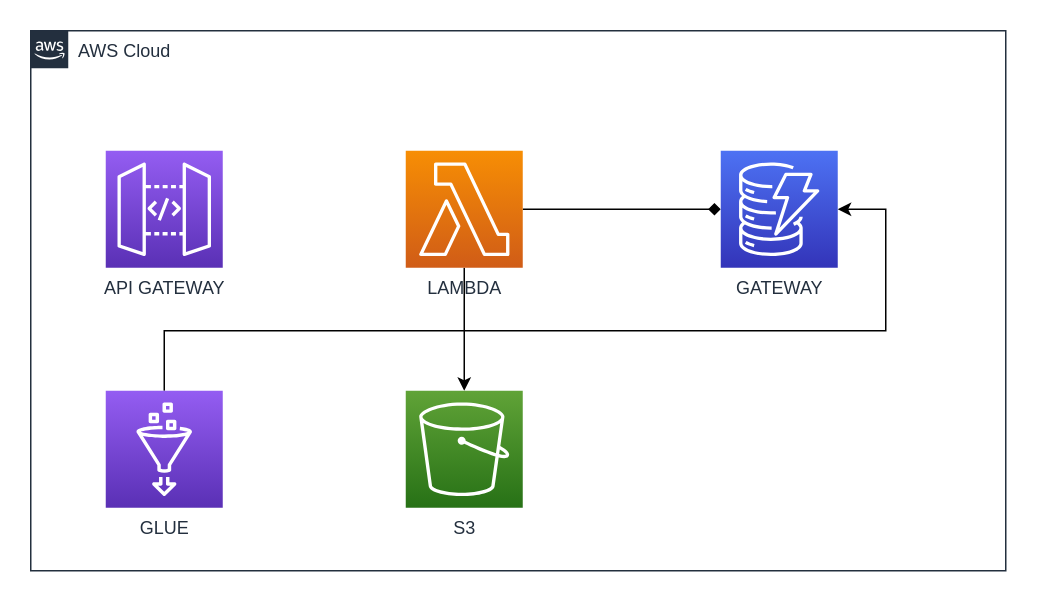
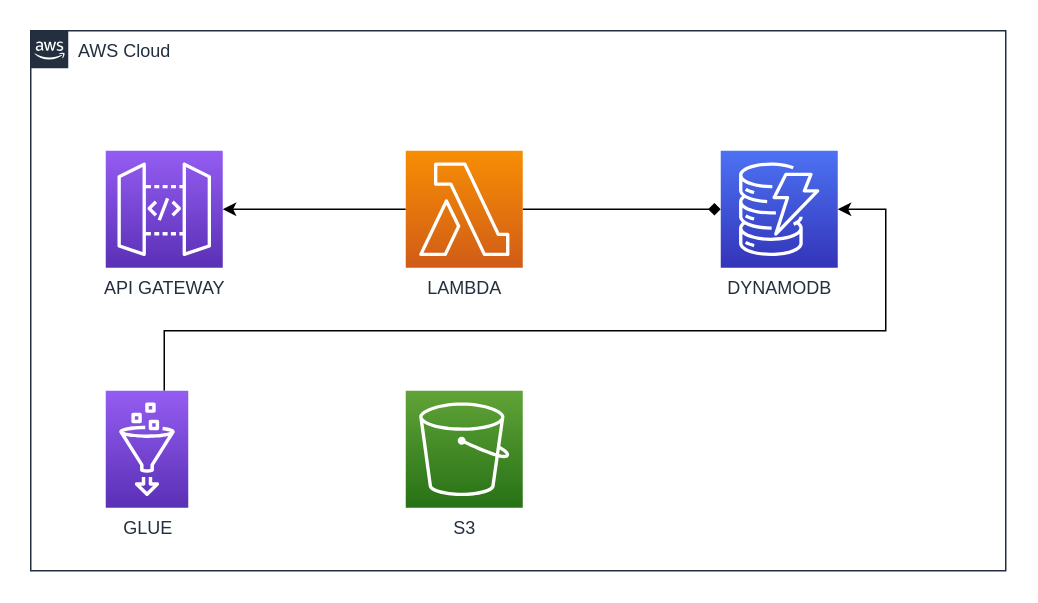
- <mxCell id="7" value="GATEWAY" style="sketch=0;points=[[0,0,0],[0.25,0,0],[0.5,0,0],[0.75,0,0],[1,0,0],[0,1,0],[0.25,1,0],[0.5,1,0],[0.75,1,0],[1,1,0],[0,0.25,0],[0,0.5,0],[0,0.75,0],[1,0.25,0],[1,0.5,0],[1,0.75,0]];outlineConnect=0;fontColor=#232F3E;gradientColor=#4D72F3;gradientDirection=north;fillColor=#3334B9;strokeColor=#ffffff;dashed=0;verticalLabelPosition=bottom;verticalAlign=top;align=center;html=1;fontSize=12;fontStyle=0;aspect=fixed;shape=mxgraph.aws4.resourceIcon;resIcon=mxgraph.aws4.dynamodb;" vertex="1" parent="2"><mxGeometry x="460" y="80" width="78" height="78" as="geometry" /></mxCell>
+ <mxCell id="7" value="DYNAMODB" style="sketch=0;points=[[0,0,0],[0.25,0,0],[0.5,0,0],[0.75,0,0],[1,0,0],[0,1,0],[0.25,1,0],[0.5,1,0],[0.75,1,0],[1,1,0],[0,0.25,0],[0,0.5,0],[0,0.75,0],[1,0.25,0],[1,0.5,0],[1,0.75,0]];outlineConnect=0;fontColor=#232F3E;gradientColor=#4D72F3;gradientDirection=north;fillColor=#3334B9;strokeColor=#ffffff;dashed=0;verticalLabelPosition=bottom;verticalAlign=top;align=center;html=1;fontSize=12;fontStyle=0;aspect=fixed;shape=mxgraph.aws4.resourceIcon;resIcon=mxgraph.aws4.dynamodb;" vertex="1" parent="2"><mxGeometry x="460" y="80" width="78" height="78" as="geometry" /></mxCell>
- <mxCell id="4" style="edgeStyle=orthogonalEdgeStyle;rounded=0;orthogonalLoop=1;jettySize=auto;html=1;" edge="1" parent="2" source="6" target="10"><mxGeometry relative="1" as="geometry" /></mxCell>
+ <mxCell id="4" style="edgeStyle=orthogonalEdgeStyle;rounded=0;orthogonalLoop=1;jettySize=auto;html=1;" edge="1" parent="2" source="6" target="3"><mxGeometry relative="1" as="geometry" /></mxCell>
- <mxCell id="9" value="GLUE" style="sketch=0;points=[[0,0,0],[0.25,0,0],[0.5,0,0],[0.75,0,0],[1,0,0],[0,1,0],[0.25,1,0],[0.5,1,0],[0.75,1,0],[1,1,0],[0,0.25,0],[0,0.5,0],[0,0.75,0],[1,0.25,0],[1,0.5,0],[1,0.75,0]];outlineConnect=0;fontColor=#232F3E;gradientColor=#945DF2;gradientDirection=north;fillColor=#5A30B5;strokeColor=#ffffff;dashed=0;verticalLabelPosition=bottom;verticalAlign=top;align=center;html=1;fontSize=12;fontStyle=0;aspect=fixed;shape=mxgraph.aws4.resourceIcon;resIcon=mxgraph.aws4.glue;" vertex="1" parent="2"><mxGeometry x="50" y="240" width="78" height="78" as="geometry" /></mxCell>
+ <mxCell id="9" value="GLUE" style="sketch=0;points=[[0,0,0],[0.25,0,0],[0.5,0,0],[0.75,0,0],[1,0,0],[0,1,0],[0.25,1,0],[0.5,1,0],[0.75,1,0],[1,1,0],[0,0.25,0],[0,0.5,0],[0,0.75,0],[1,0.25,0],[1,0.5,0],[1,0.75,0]];outlineConnect=0;fontColor=#232F3E;gradientColor=#945DF2;gradientDirection=north;fillColor=#5A30B5;strokeColor=#ffffff;dashed=0;verticalLabelPosition=bottom;verticalAlign=top;align=center;html=1;fontSize=12;fontStyle=0;aspect=fixed;shape=mxgraph.aws4.resourceIcon;resIcon=mxgraph.aws4.glue;" vertex="1" parent="2"><mxGeometry x="50" y="240" width="55" height="78" as="geometry" /></mxCell>
